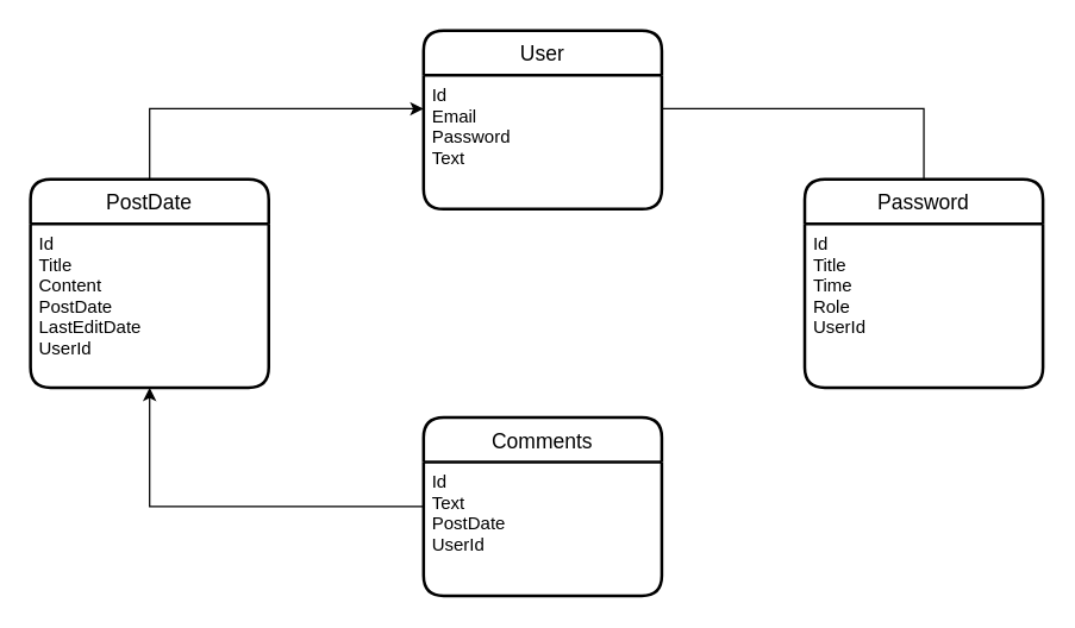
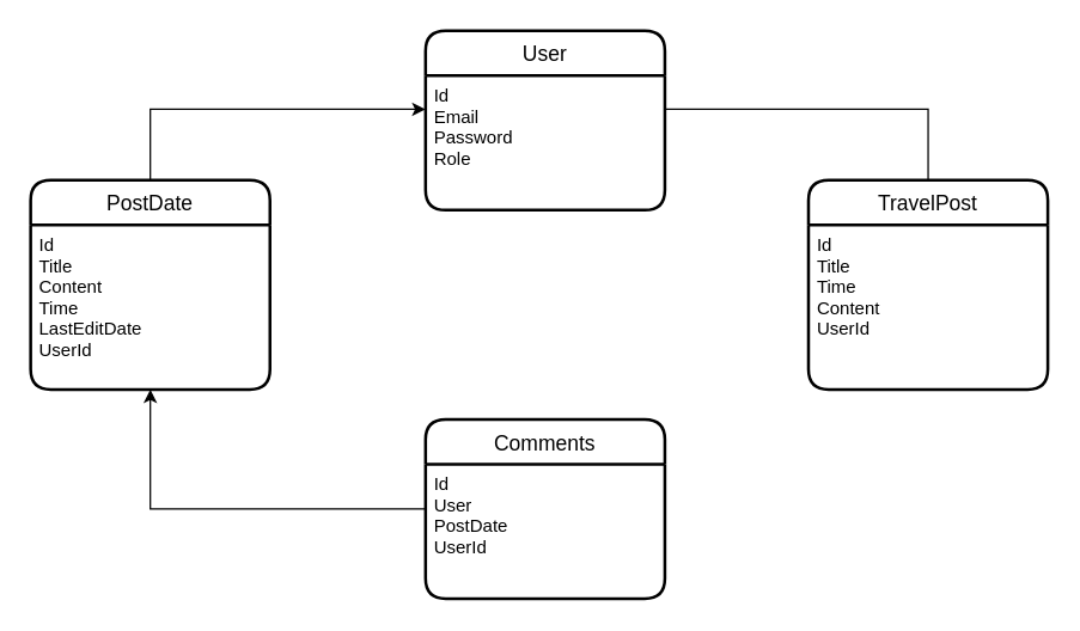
- <mxCell id="3" value="Id&#10;Email&#10;Password&#10;Text" style="align=left;strokeColor=none;fillColor=none;spacingLeft=4;fontSize=12;verticalAlign=top;resizable=0;rotatable=0;part=1;" vertex="1" parent="2"><mxGeometry y="30" width="160" height="90" as="geometry" /></mxCell>
+ <mxCell id="3" value="Id&#10;Email&#10;Password&#10;Role" style="align=left;strokeColor=none;fillColor=none;spacingLeft=4;fontSize=12;verticalAlign=top;resizable=0;rotatable=0;part=1;" vertex="1" parent="2"><mxGeometry y="30" width="160" height="90" as="geometry" /></mxCell>
- <mxCell id="11" value="Password" style="swimlane;childLayout=stackLayout;horizontal=1;startSize=30;horizontalStack=0;rounded=1;fontSize=14;fontStyle=0;strokeWidth=2;resizeParent=0;resizeLast=1;shadow=0;dashed=0;align=center;glass=0;swimlaneFillColor=none;fillColor=none;" vertex="1" parent="1"><mxGeometry x="540" y="120" width="160" height="140" as="geometry" /></mxCell>
+ <mxCell id="11" value="TravelPost" style="swimlane;childLayout=stackLayout;horizontal=1;startSize=30;horizontalStack=0;rounded=1;fontSize=14;fontStyle=0;strokeWidth=2;resizeParent=0;resizeLast=1;shadow=0;dashed=0;align=center;glass=0;swimlaneFillColor=none;fillColor=none;" vertex="1" parent="1"><mxGeometry x="540" y="120" width="160" height="140" as="geometry" /></mxCell>
- <mxCell id="6" value="Id&#10;Title&#10;Content&#10;PostDate&#10;LastEditDate&#10;UserId" style="align=left;strokeColor=none;fillColor=none;spacingLeft=4;fontSize=12;verticalAlign=top;resizable=0;rotatable=0;part=1;" vertex="1" parent="5"><mxGeometry y="30" width="160" height="110" as="geometry" /></mxCell>
+ <mxCell id="6" value="Id&#10;Title&#10;Content&#10;Time&#10;LastEditDate&#10;UserId" style="align=left;strokeColor=none;fillColor=none;spacingLeft=4;fontSize=12;verticalAlign=top;resizable=0;rotatable=0;part=1;" vertex="1" parent="5"><mxGeometry y="30" width="160" height="110" as="geometry" /></mxCell>
- <mxCell id="12" value="Id&#10;Title&#10;Time&#10;Role&#10;UserId" style="align=left;strokeColor=none;fillColor=none;spacingLeft=4;fontSize=12;verticalAlign=top;resizable=0;rotatable=0;part=1;" vertex="1" parent="11"><mxGeometry y="30" width="160" height="110" as="geometry" /></mxCell>
+ <mxCell id="12" value="Id&#10;Title&#10;Time&#10;Content&#10;UserId" style="align=left;strokeColor=none;fillColor=none;spacingLeft=4;fontSize=12;verticalAlign=top;resizable=0;rotatable=0;part=1;" vertex="1" parent="11"><mxGeometry y="30" width="160" height="110" as="geometry" /></mxCell>
- <mxCell id="10" value="Id&#10;Text&#10;PostDate&#10;UserId" style="align=left;strokeColor=none;fillColor=none;spacingLeft=4;fontSize=12;verticalAlign=top;resizable=0;rotatable=0;part=1;" vertex="1" parent="9"><mxGeometry y="30" width="160" height="90" as="geometry" /></mxCell>
+ <mxCell id="10" value="Id&#10;User&#10;PostDate&#10;UserId" style="align=left;strokeColor=none;fillColor=none;spacingLeft=4;fontSize=12;verticalAlign=top;resizable=0;rotatable=0;part=1;" vertex="1" parent="9"><mxGeometry y="30" width="160" height="90" as="geometry" /></mxCell>
